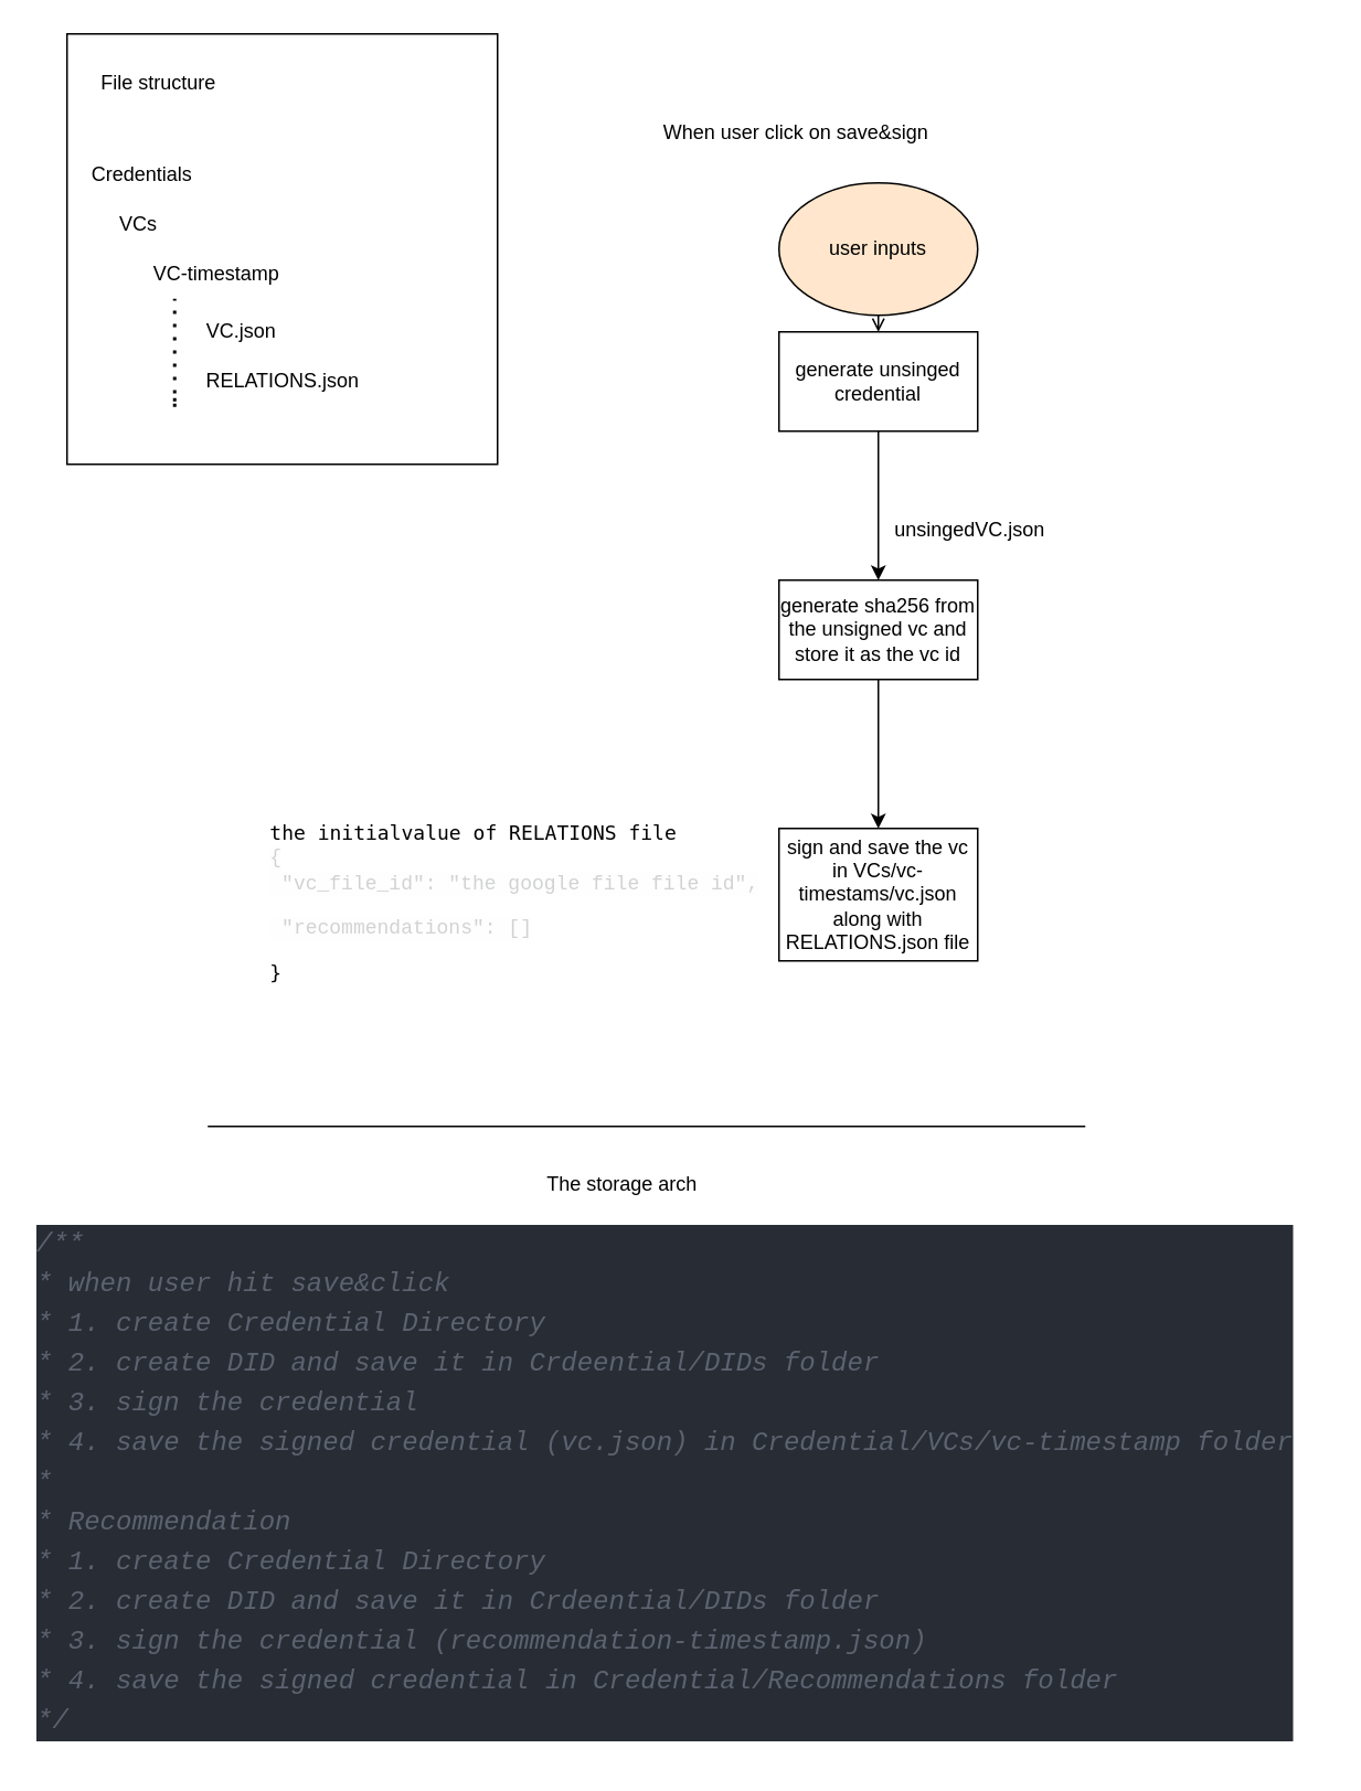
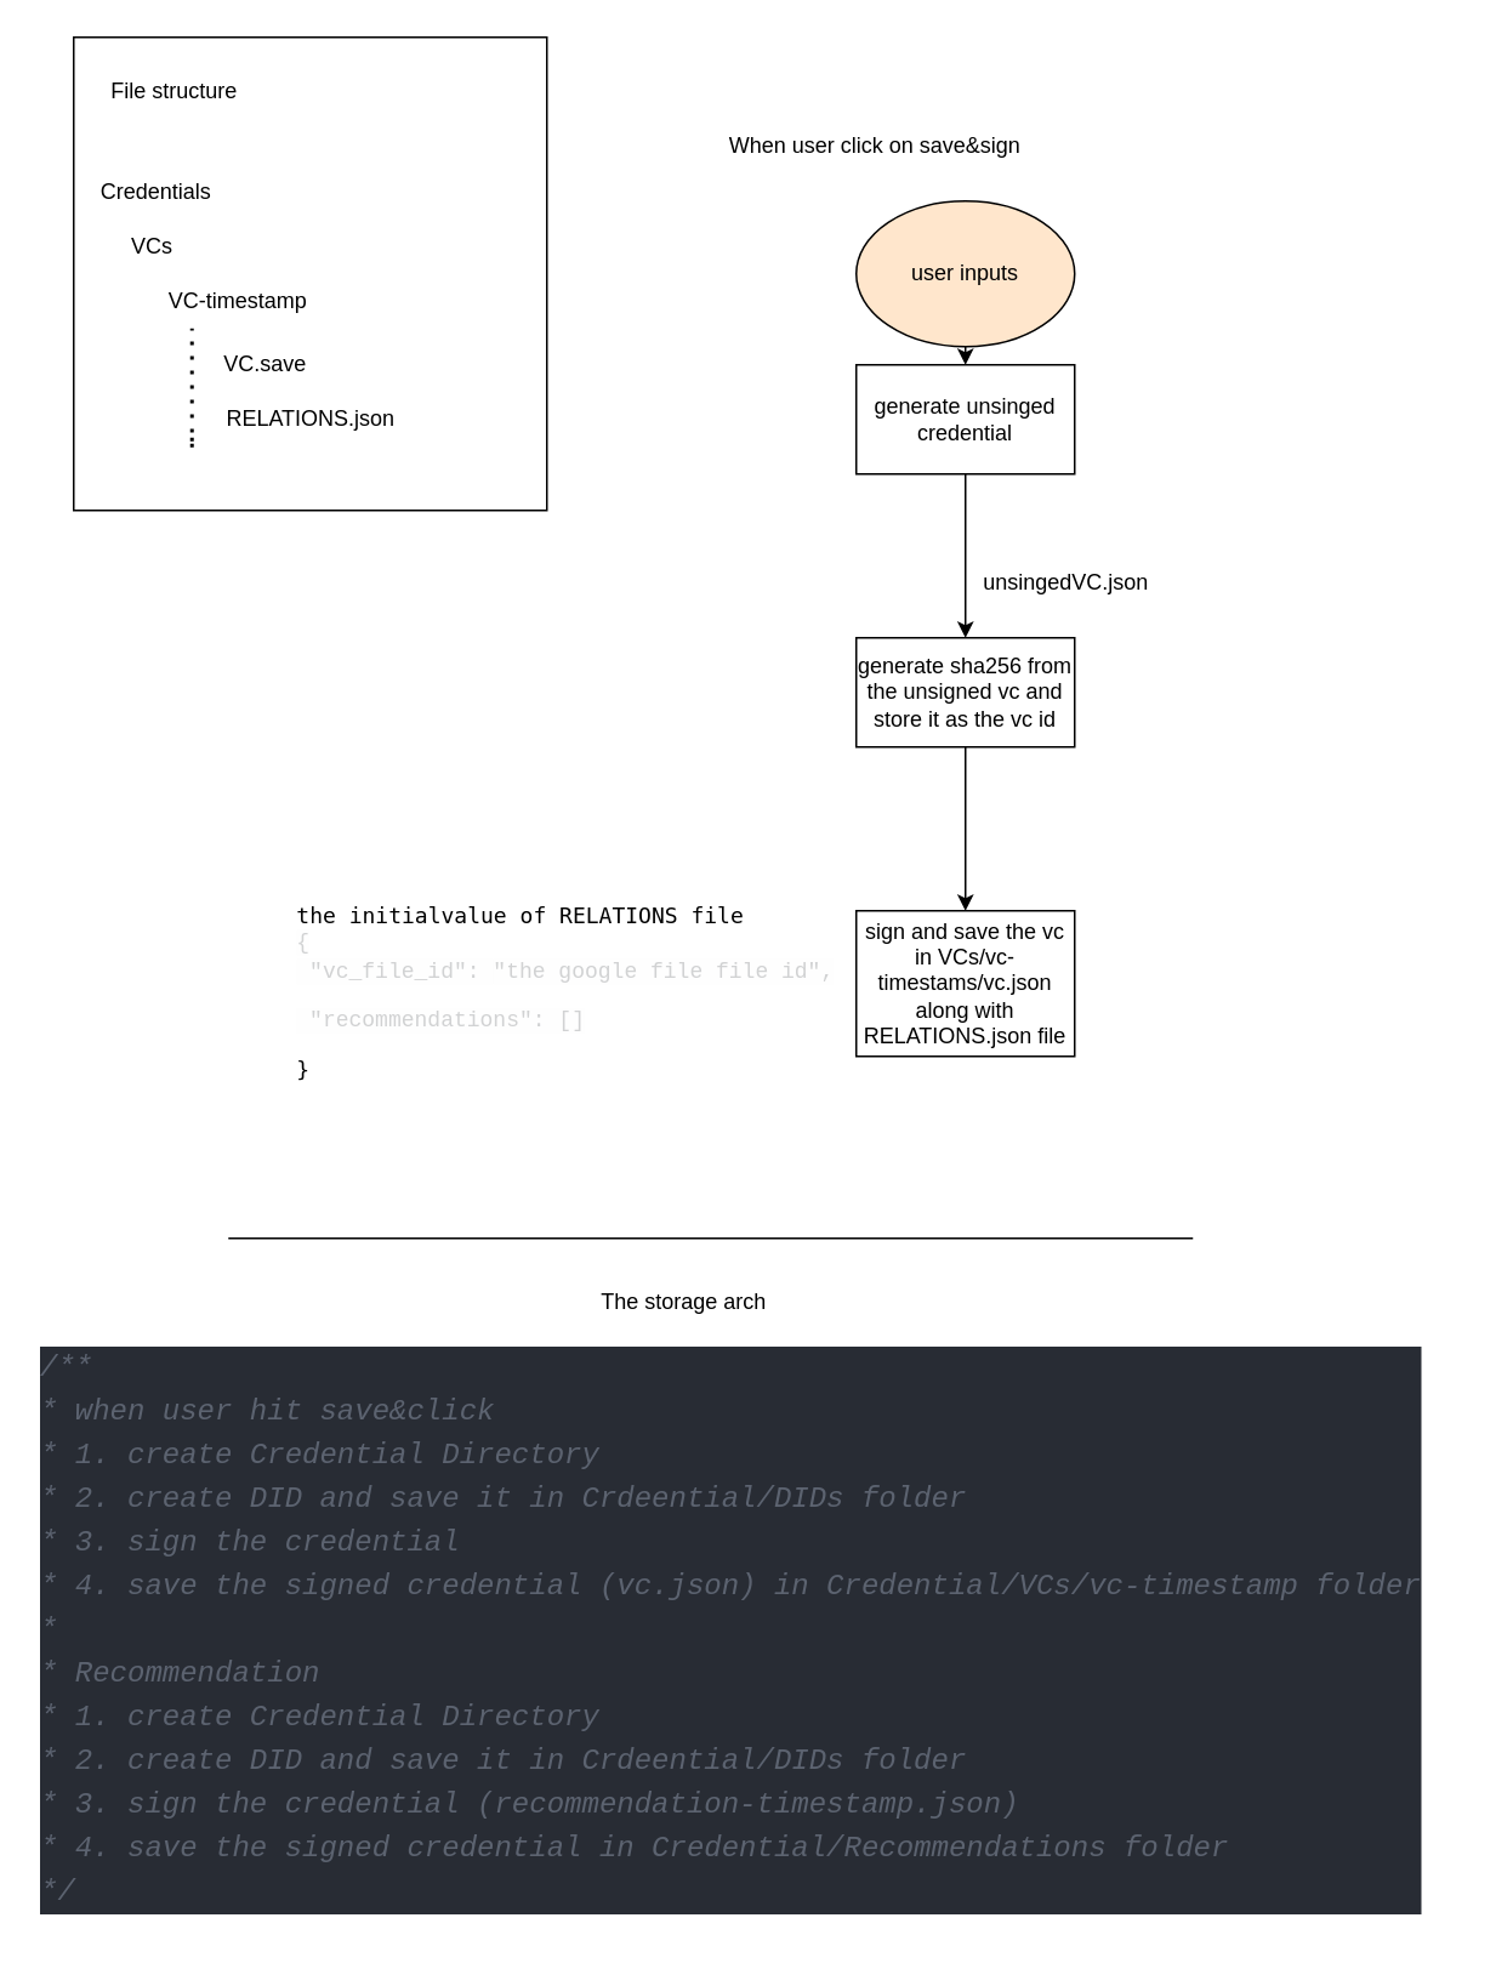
- <mxCell id="9" value="" style="edgeStyle=none;html=1;endArrow=open;" edge="1" parent="1" source="10" target="13"><mxGeometry relative="1" as="geometry" /></mxCell>
+ <mxCell id="9" value="" style="edgeStyle=none;html=1;" edge="1" parent="1" source="10" target="13"><mxGeometry relative="1" as="geometry" /></mxCell>
- <mxCell id="7" value="VC.json" style="text;html=1;align=center;verticalAlign=middle;resizable=0;points=[];autosize=1;strokeColor=none;fillColor=none;" vertex="1" parent="1"><mxGeometry x="110" y="185" width="70" height="30" as="geometry" /></mxCell>
+ <mxCell id="7" value="VC.save" style="text;html=1;align=center;verticalAlign=middle;resizable=0;points=[];autosize=1;strokeColor=none;fillColor=none;" vertex="1" parent="1"><mxGeometry x="110" y="185" width="70" height="30" as="geometry" /></mxCell>
